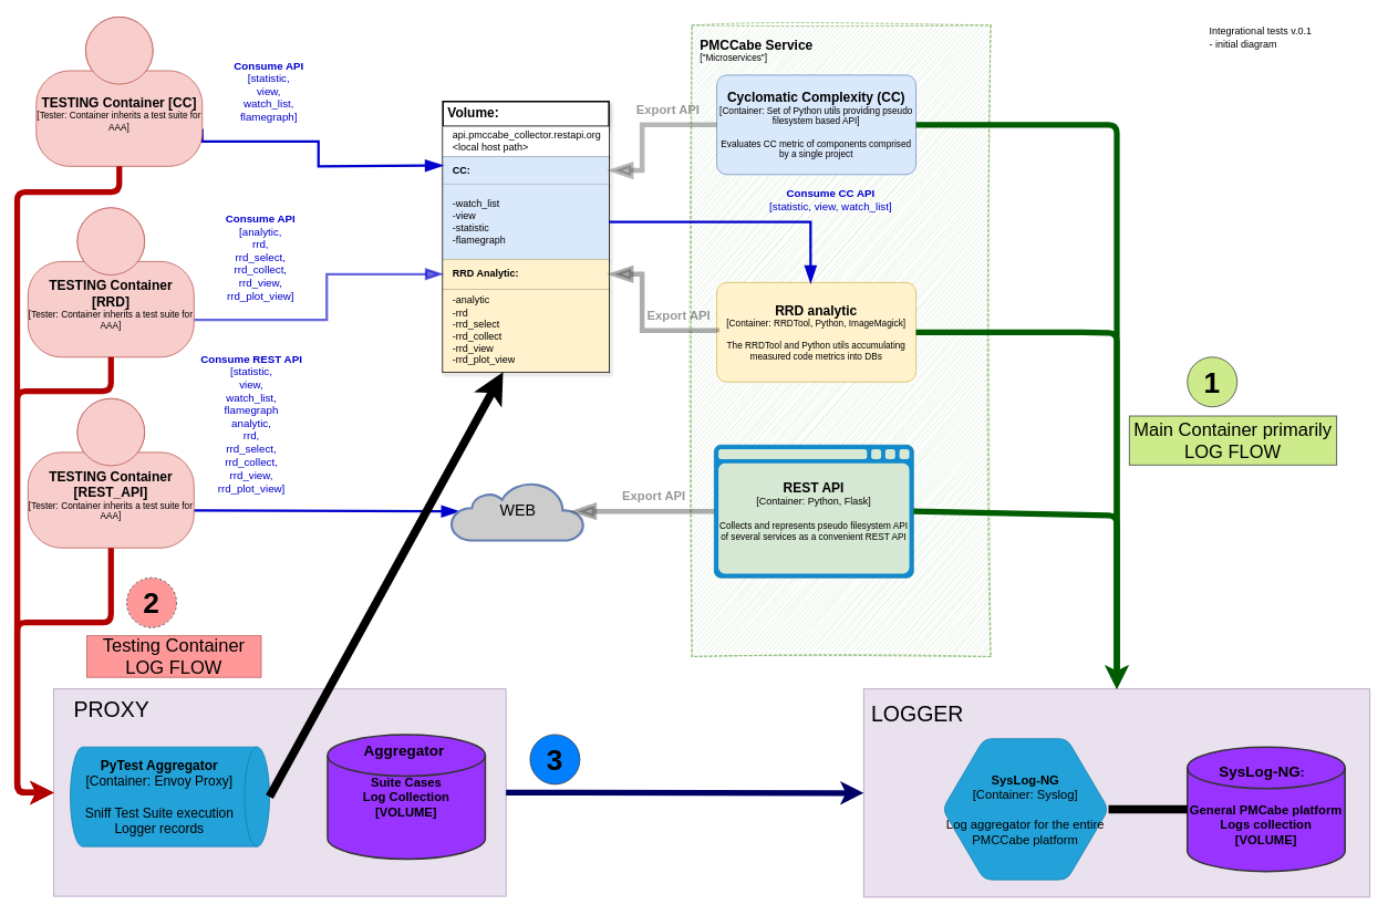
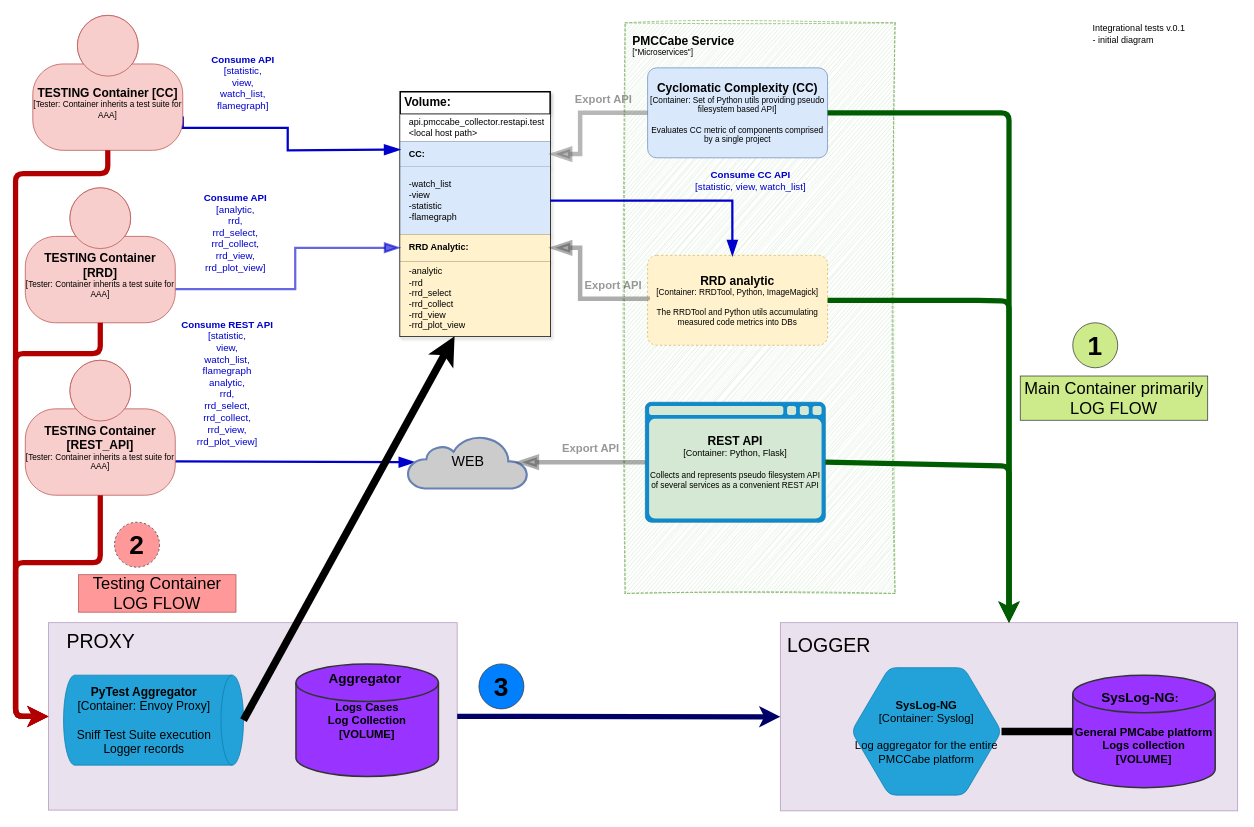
- <mxCell id="8" value="api.pmccabe_collector.restapi.org&lt;br&gt;&amp;lt;local host path&amp;gt;" style="shape=partialRectangle;html=1;whiteSpace=wrap;connectable=0;overflow=hidden;top=0;left=0;bottom=0;right=0;pointerEvents=1;fontSize=12;align=left;spacingLeft=10;spacingRight=4;" vertex="1" parent="7"><mxGeometry width="200" height="36" as="geometry"><mxRectangle width="200" height="36" as="alternateBounds" /></mxGeometry></mxCell>
+ <mxCell id="8" value="api.pmccabe_collector.restapi.test&lt;br&gt;&amp;lt;local host path&amp;gt;" style="shape=partialRectangle;html=1;whiteSpace=wrap;connectable=0;overflow=hidden;top=0;left=0;bottom=0;right=0;pointerEvents=1;fontSize=12;align=left;spacingLeft=10;spacingRight=4;" vertex="1" parent="7"><mxGeometry width="200" height="36" as="geometry"><mxRectangle width="200" height="36" as="alternateBounds" /></mxGeometry></mxCell>
- <mxCell id="4" value="&lt;font style=&quot;font-size: 16px&quot;&gt;&lt;b&gt;RRD analytic&lt;/b&gt;&lt;/font&gt;&lt;div&gt;[Container: RRDTool, Python, ImageMagick]&lt;/div&gt;&lt;br&gt;&lt;div&gt;&lt;font style=&quot;font-size: 11px&quot;&gt;&lt;font&gt;The RRDTool and Python utils accumulating measured code metrics into DBs&lt;/font&gt;&lt;/font&gt;&lt;/div&gt;" style="rounded=1;whiteSpace=wrap;html=1;fontSize=11;labelBackgroundColor=none;fillColor=#fff2cc;align=center;arcSize=10;strokeColor=#d6b656;metaEdit=1;resizable=0;points=[[0.25,0,0],[0.5,0,0],[0.75,0,0],[1,0.25,0],[1,0.5,0],[1,0.75,0],[0.75,1,0],[0.5,1,0],[0.25,1,0],[0,0.75,0],[0,0.5,0],[0,0.25,0]];labelBorderColor=none;fontColor=#000000;" vertex="1" parent="1"><mxGeometry x="863" y="340" width="240" height="120" as="geometry" /></mxCell>
+ <mxCell id="4" value="&lt;font style=&quot;font-size: 16px&quot;&gt;&lt;b&gt;RRD analytic&lt;/b&gt;&lt;/font&gt;&lt;div&gt;[Container: RRDTool, Python, ImageMagick]&lt;/div&gt;&lt;br&gt;&lt;div&gt;&lt;font style=&quot;font-size: 11px&quot;&gt;&lt;font&gt;The RRDTool and Python utils accumulating measured code metrics into DBs&lt;/font&gt;&lt;/font&gt;&lt;/div&gt;" style="rounded=1;whiteSpace=wrap;html=1;fontSize=11;labelBackgroundColor=none;fillColor=#fff2cc;align=center;arcSize=10;strokeColor=#d6b656;metaEdit=1;resizable=0;points=[[0.25,0,0],[0.5,0,0],[0.75,0,0],[1,0.25,0],[1,0.5,0],[1,0.75,0],[0.75,1,0],[0.5,1,0],[0.25,1,0],[0,0.75,0],[0,0.5,0],[0,0.25,0]];labelBorderColor=none;fontColor=#000000;dashed=1;" vertex="1" parent="1"><mxGeometry x="863" y="340" width="240" height="120" as="geometry" /></mxCell>
- <mxCell id="44" value="&lt;div&gt;Suite Cases&lt;br&gt;Log Collection&lt;/div&gt;&lt;div&gt;[VOLUME]&lt;/div&gt;" style="strokeWidth=2;html=1;shape=mxgraph.flowchart.database;whiteSpace=wrap;fillColor=#9933FF;strokeColor=#333333;fontSize=15;fontStyle=1" vertex="1" parent="1"><mxGeometry x="394" y="885" width="190" height="150" as="geometry" /></mxCell>
+ <mxCell id="44" value="&lt;div&gt;Logs Cases&lt;br&gt;Log Collection&lt;/div&gt;&lt;div&gt;[VOLUME]&lt;/div&gt;" style="strokeWidth=2;html=1;shape=mxgraph.flowchart.database;whiteSpace=wrap;fillColor=#9933FF;strokeColor=#333333;fontSize=15;fontStyle=1" vertex="1" parent="1"><mxGeometry x="394" y="885" width="190" height="150" as="geometry" /></mxCell>
